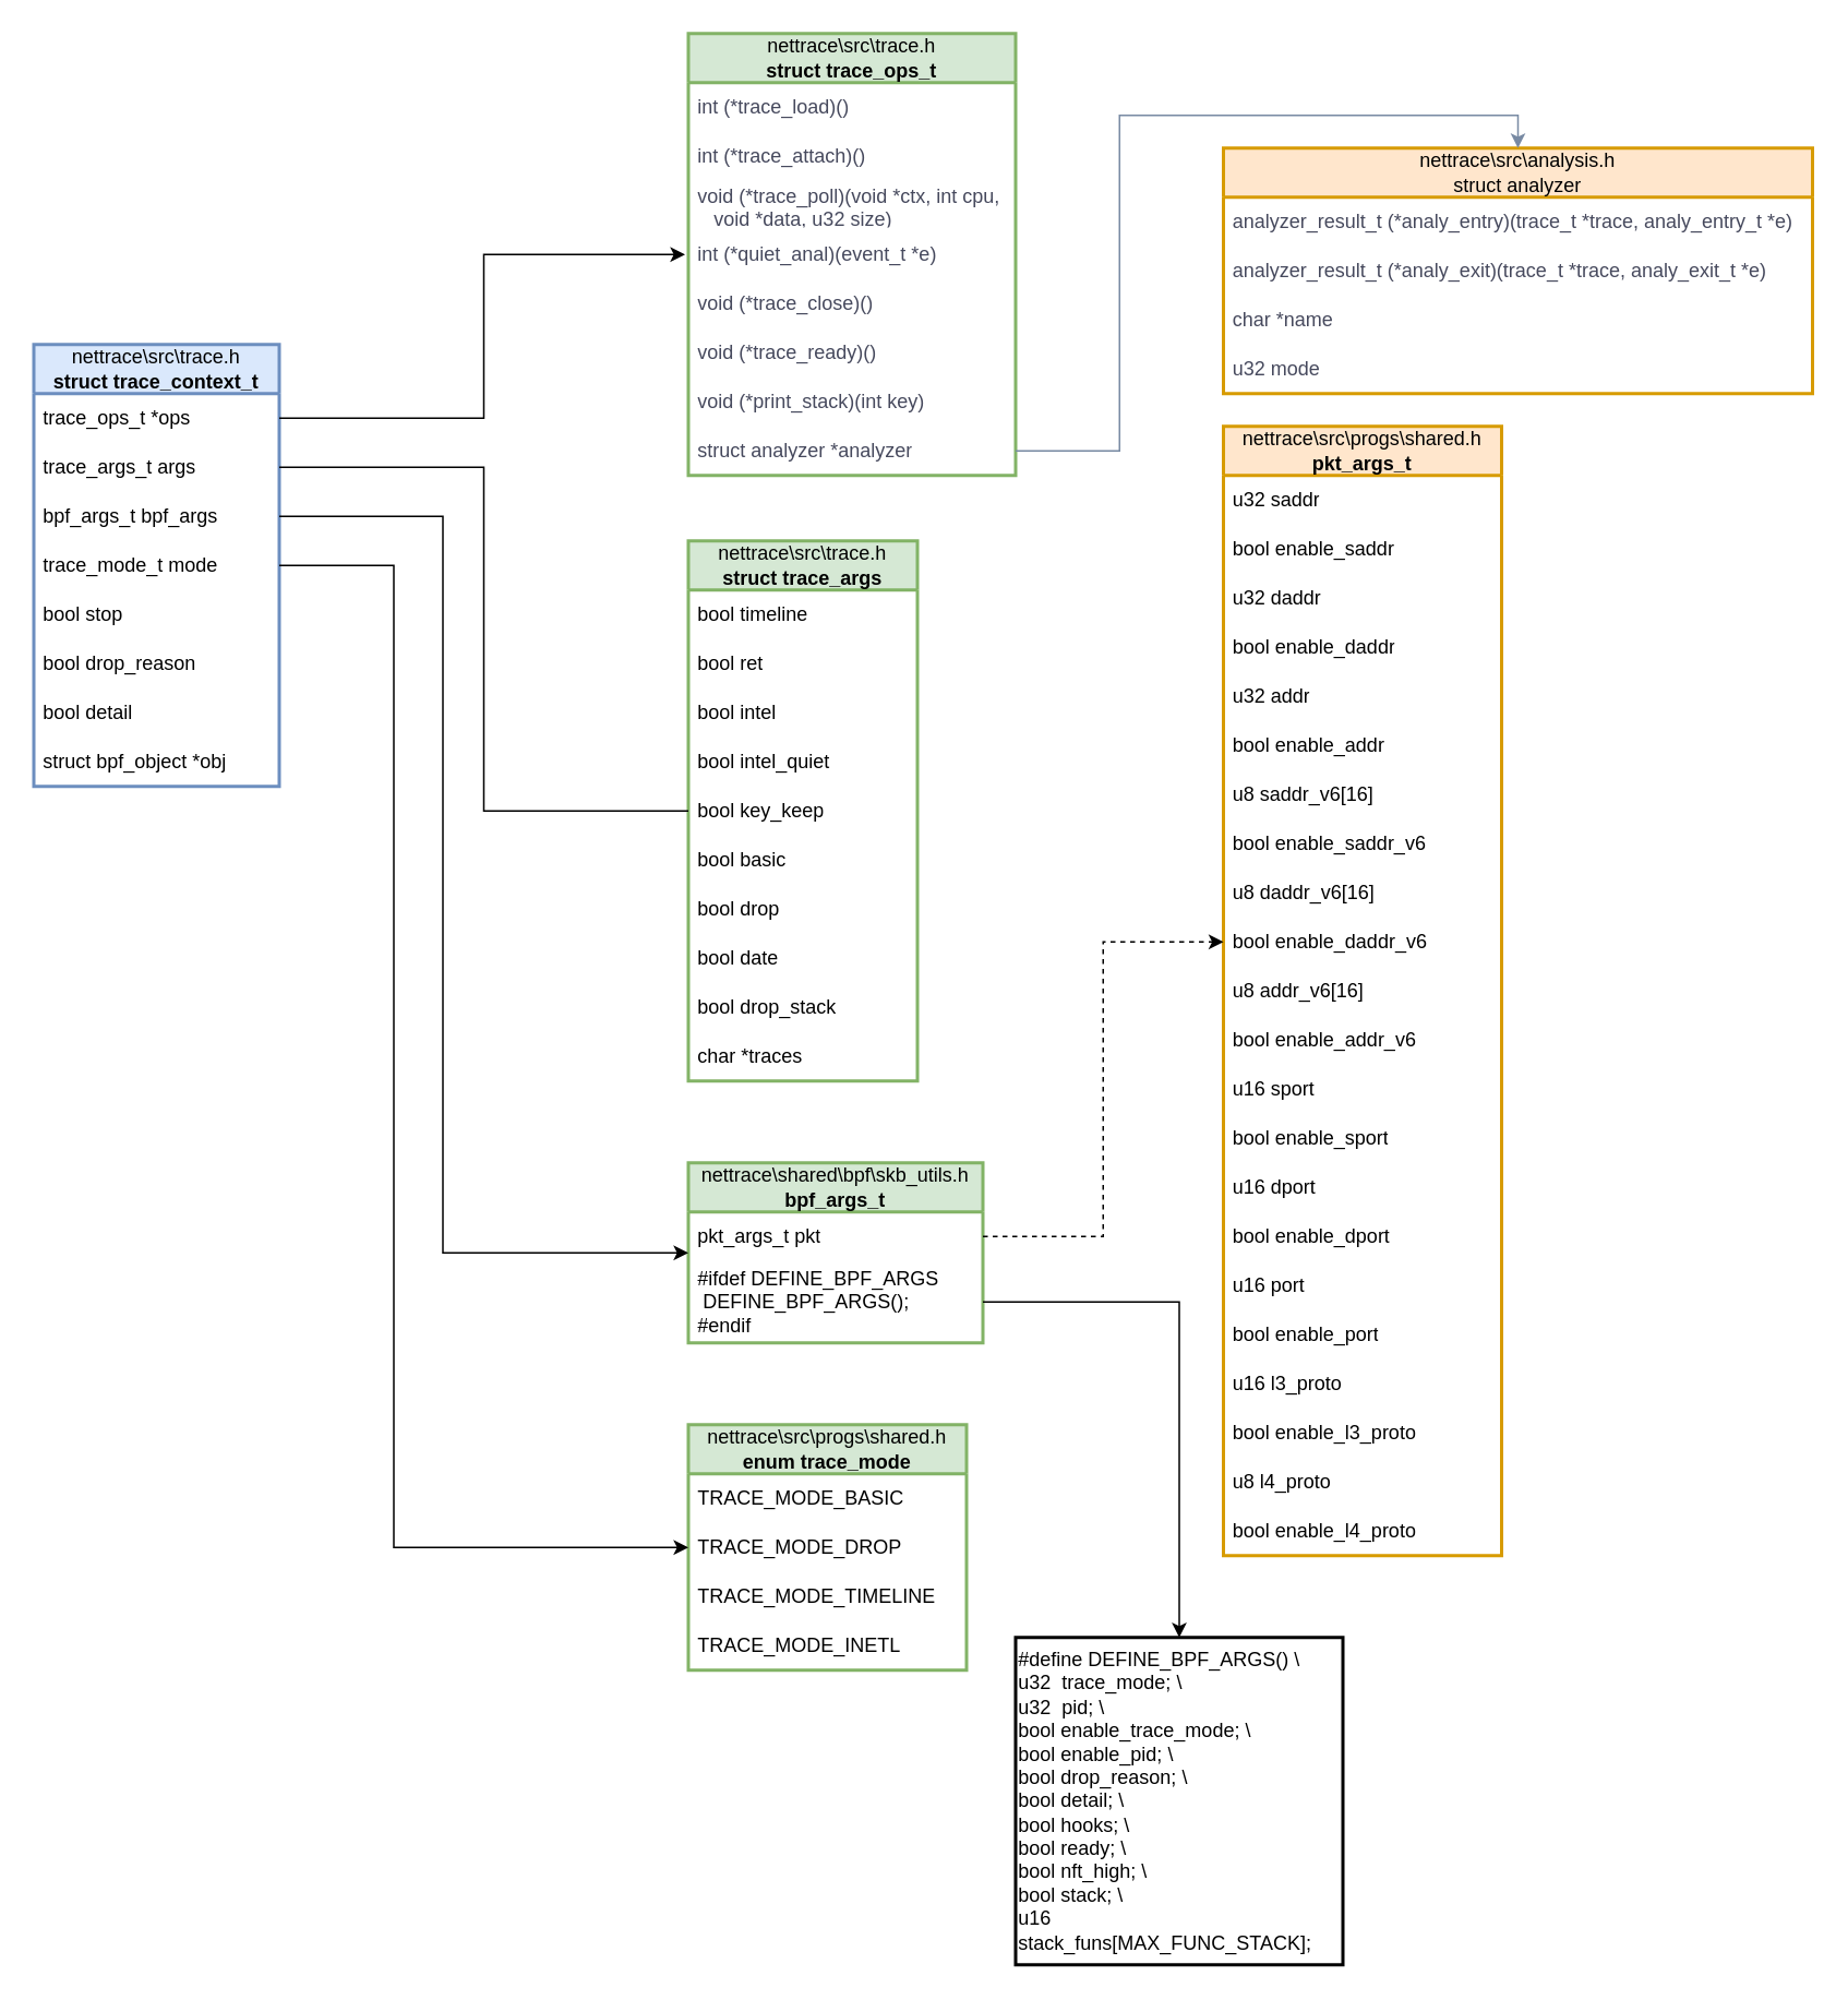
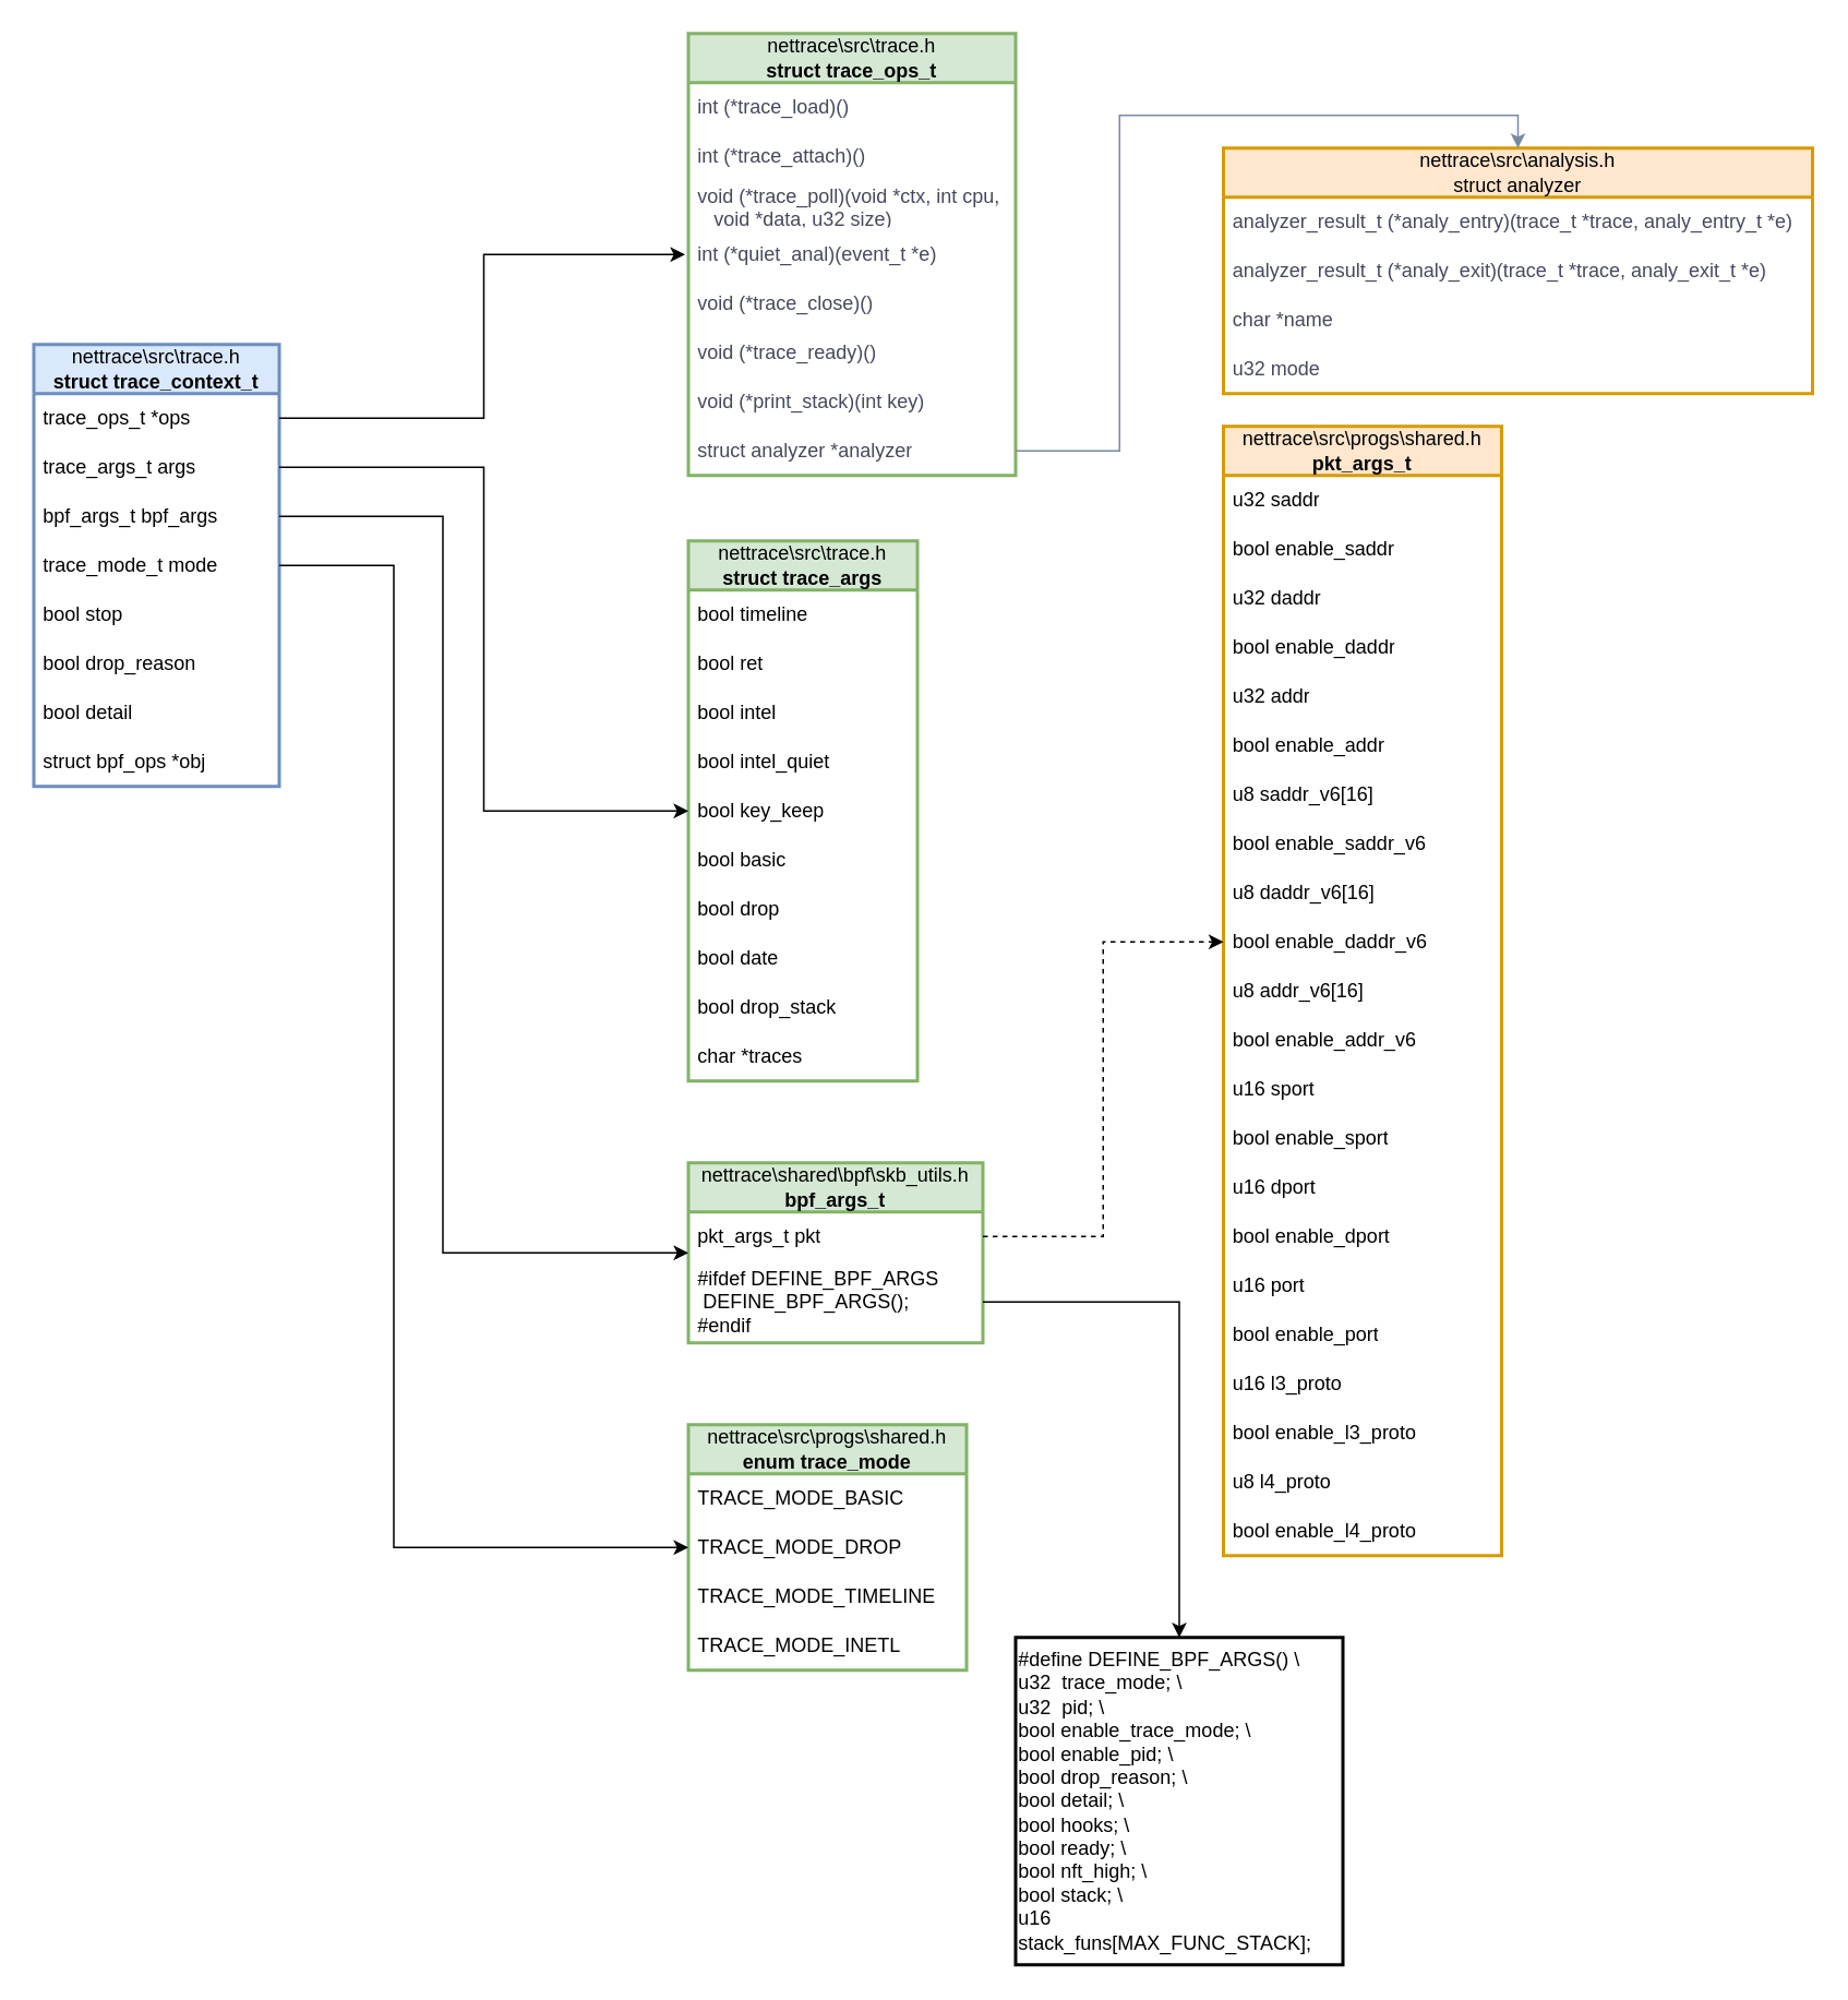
- <mxCell id="25" value="struct bpf_object *obj" style="text;strokeColor=none;fillColor=none;align=left;verticalAlign=middle;spacingLeft=4;spacingRight=4;overflow=hidden;points=[[0,0.5],[1,0.5]];portConstraint=eastwest;rotatable=0;whiteSpace=wrap;html=1;" parent="17" vertex="1"><mxGeometry y="240" width="150" height="30" as="geometry" /></mxCell>
+ <mxCell id="25" value="struct bpf_ops *obj" style="text;strokeColor=none;fillColor=none;align=left;verticalAlign=middle;spacingLeft=4;spacingRight=4;overflow=hidden;points=[[0,0.5],[1,0.5]];portConstraint=eastwest;rotatable=0;whiteSpace=wrap;html=1;" parent="17" vertex="1"><mxGeometry y="240" width="150" height="30" as="geometry" /></mxCell>
- <mxCell id="38" style="edgeStyle=orthogonalEdgeStyle;rounded=0;orthogonalLoop=1;jettySize=auto;html=1;exitX=1;exitY=0.5;exitDx=0;exitDy=0;entryX=0;entryY=0.5;entryDx=0;entryDy=0;endArrow=none;" parent="1" source="19" target="31" edge="1"><mxGeometry relative="1" as="geometry" /></mxCell>
+ <mxCell id="38" style="edgeStyle=orthogonalEdgeStyle;rounded=0;orthogonalLoop=1;jettySize=auto;html=1;exitX=1;exitY=0.5;exitDx=0;exitDy=0;entryX=0;entryY=0.5;entryDx=0;entryDy=0;" parent="1" source="19" target="31" edge="1"><mxGeometry relative="1" as="geometry" /></mxCell>
